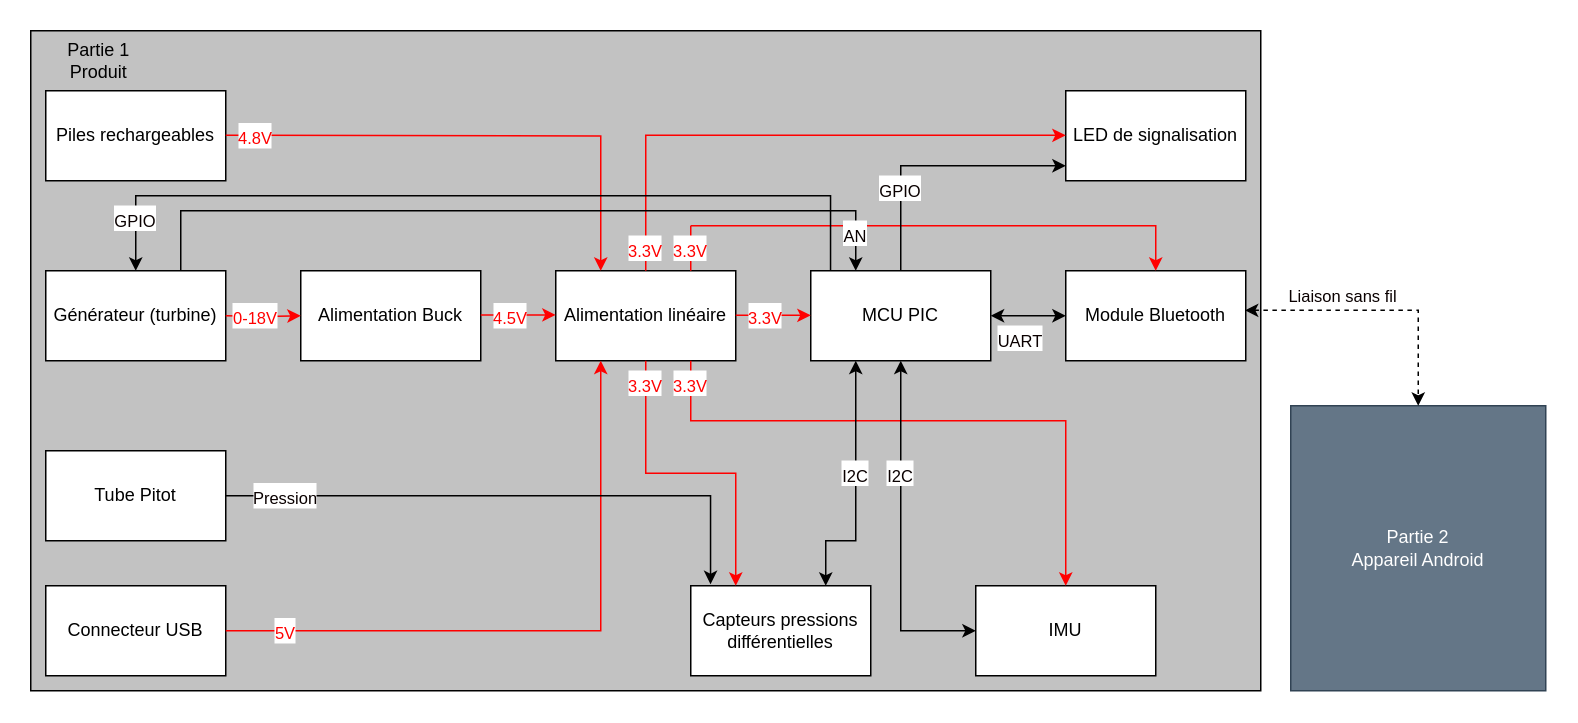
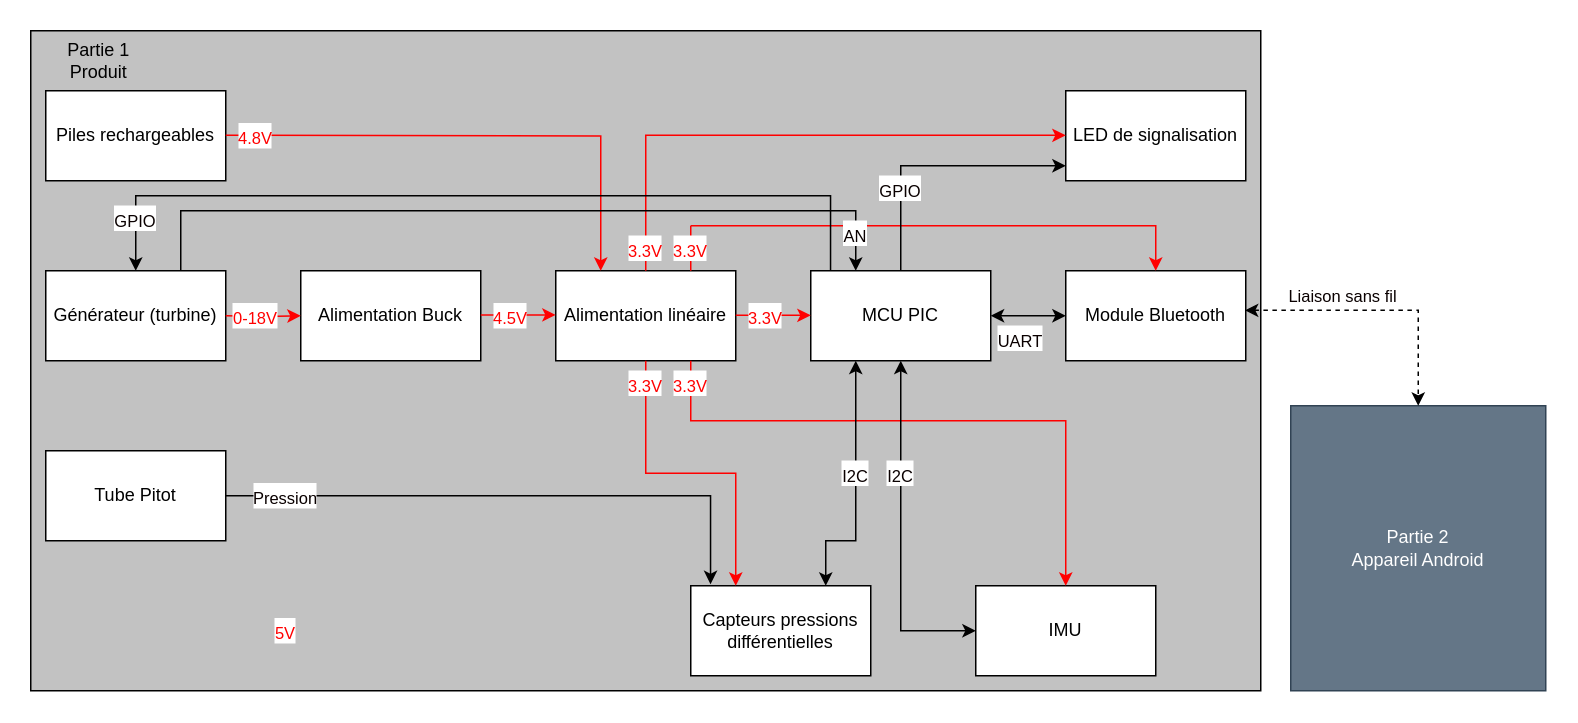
- <mxCell id="13" value="Connecteur USB" style="rounded=0;whiteSpace=wrap;html=1;" vertex="1" parent="1"><mxGeometry x="30" y="390" width="120" height="60" as="geometry" /></mxCell>
- <mxCell id="19" style="edgeStyle=orthogonalEdgeStyle;rounded=0;orthogonalLoop=1;jettySize=auto;html=1;entryX=0.25;entryY=1;entryDx=0;entryDy=0;strokeWidth=1;startArrow=none;startFill=0;endSize=6;endArrow=classic;endFill=1;strokeColor=#FF0000;exitX=1;exitY=0.5;exitDx=0;exitDy=0;" edge="1" parent="1" source="13" target="9"><mxGeometry relative="1" as="geometry"><mxPoint x="200" y="400" as="sourcePoint" /><mxPoint x="450" y="460" as="targetPoint" /><Array as="points"><mxPoint x="400" y="420" /></Array></mxGeometry></mxCell>
